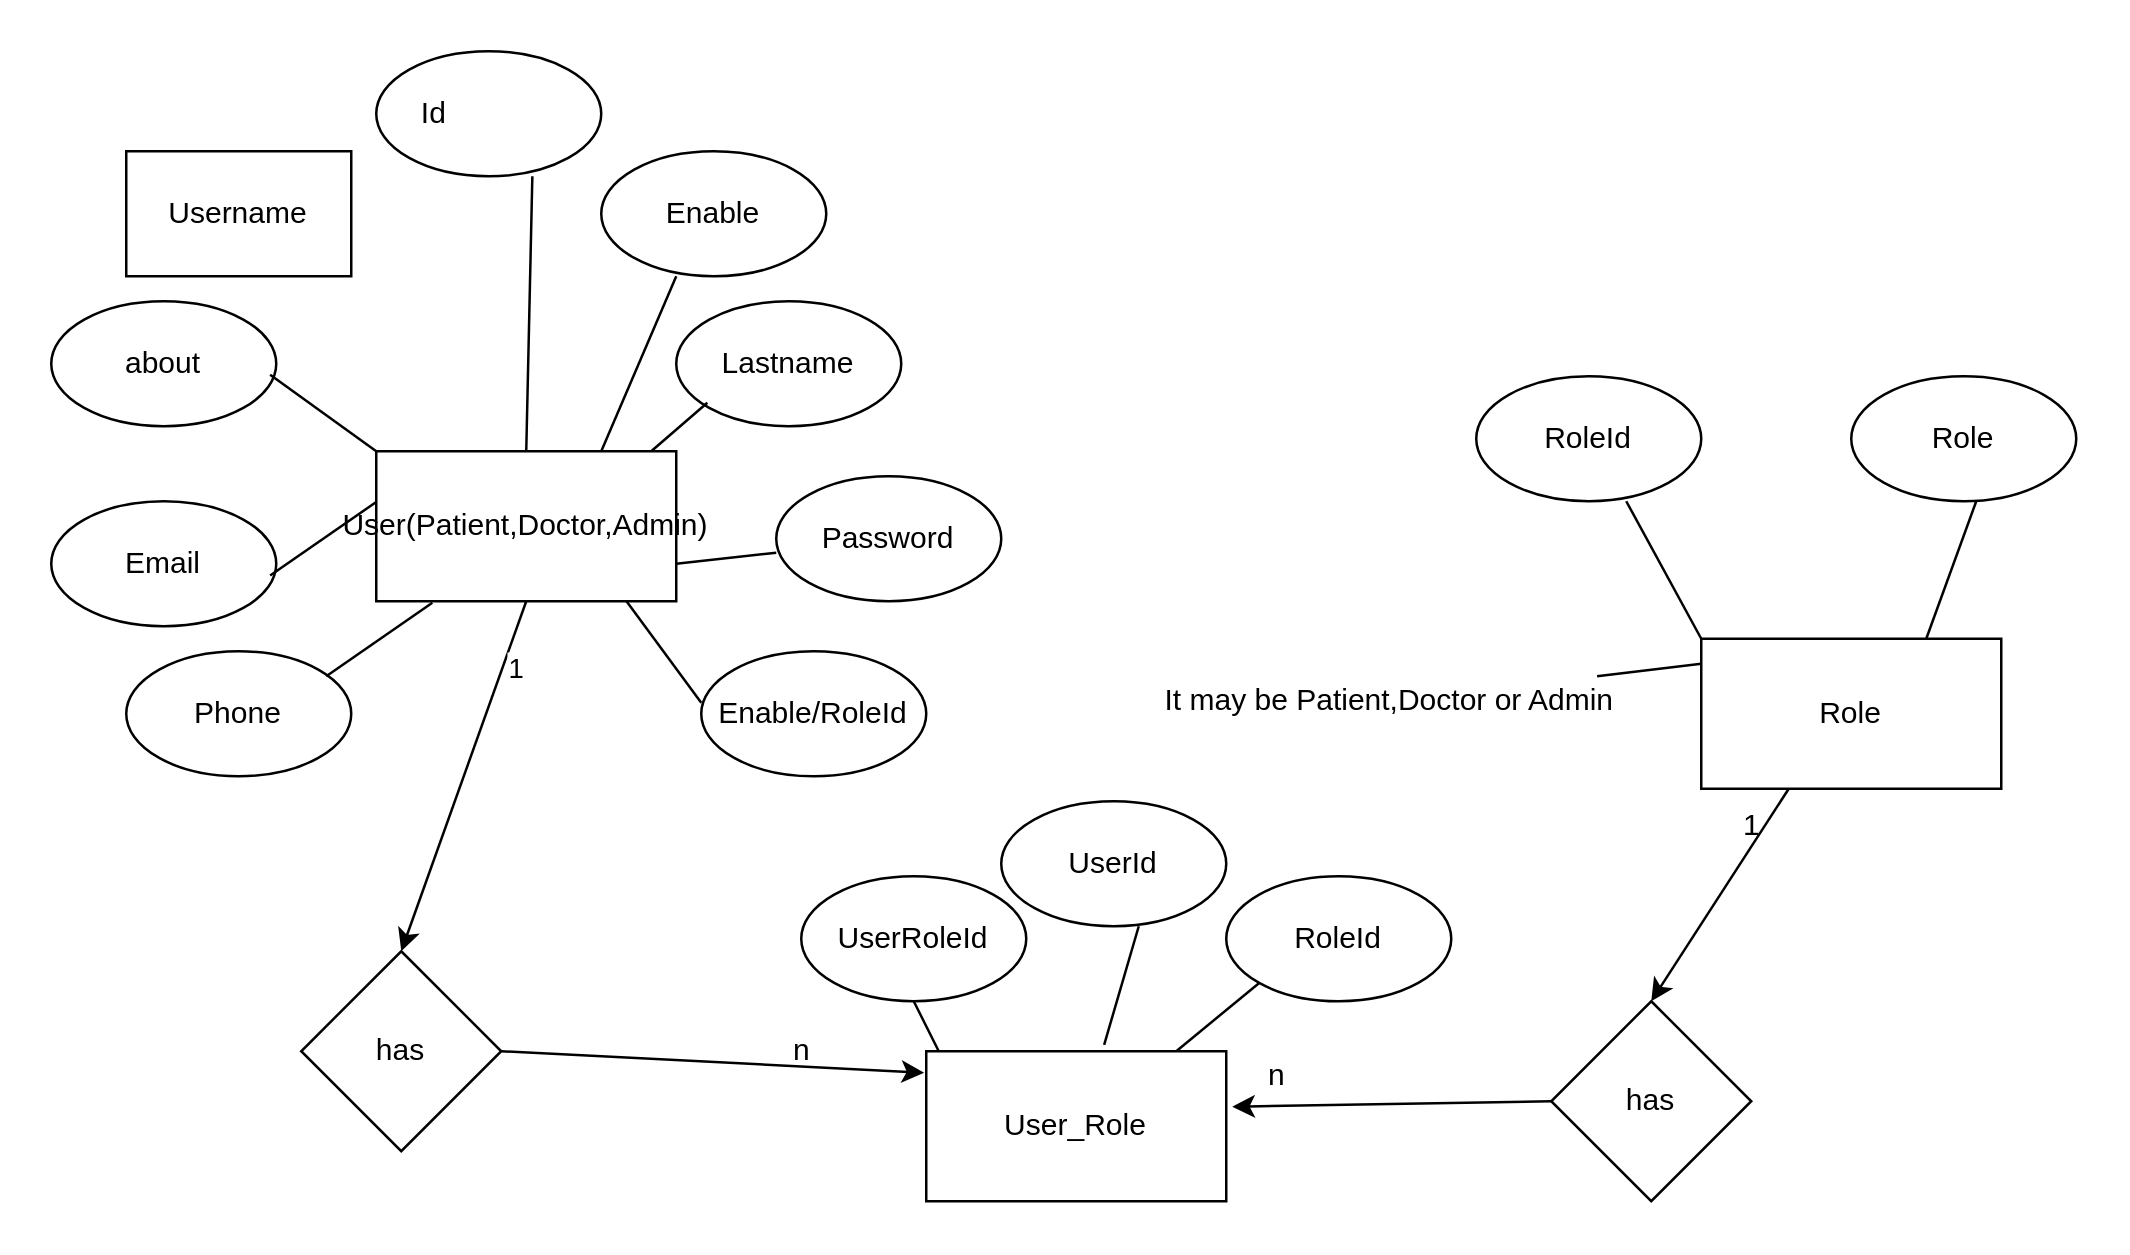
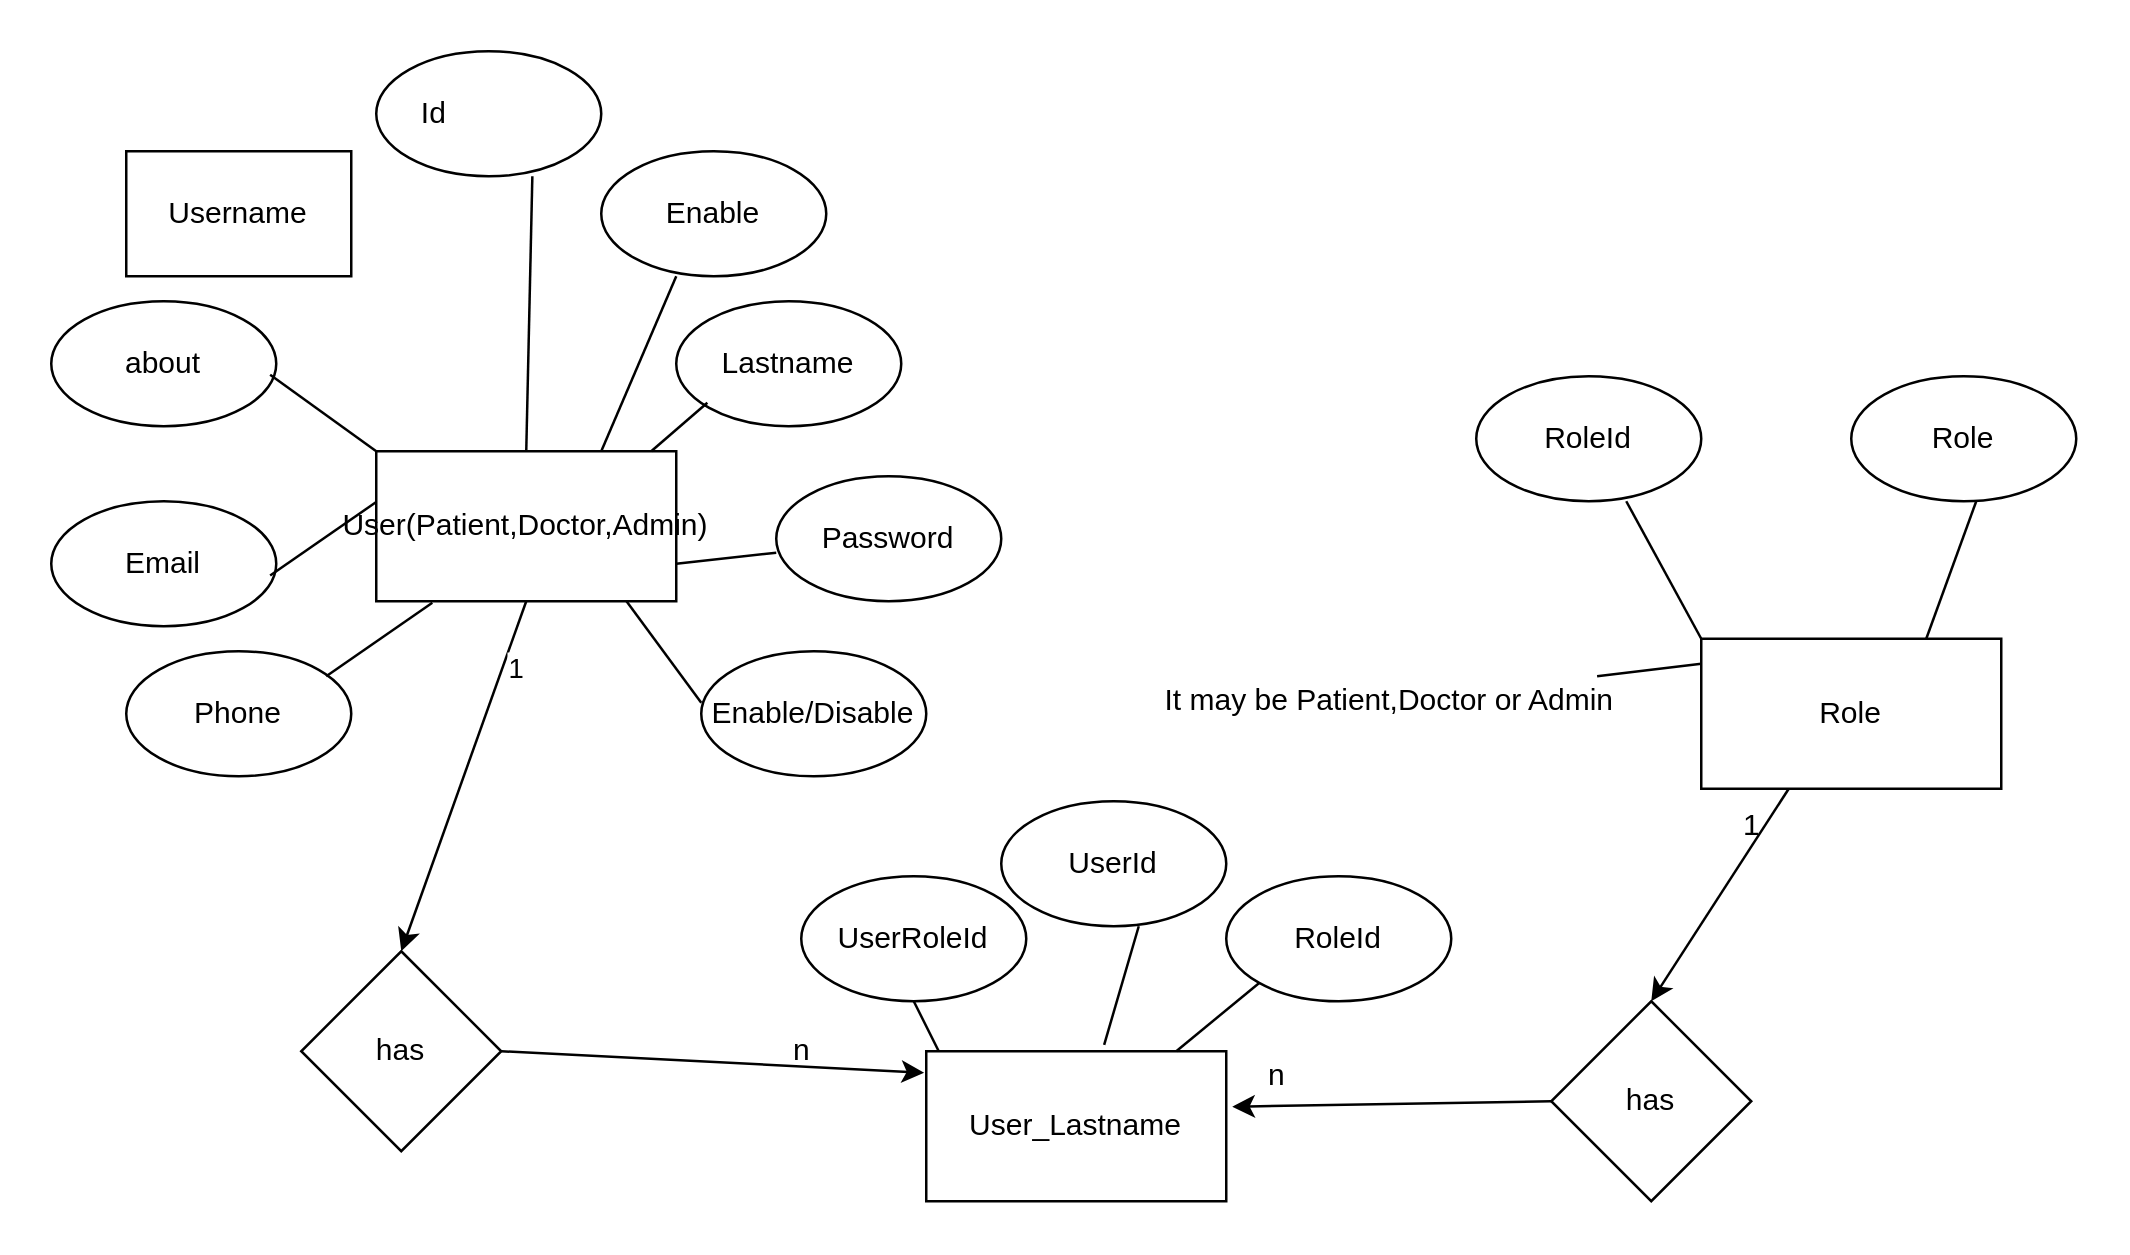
- <mxCell id="11" value="Enable/RoleId" style="ellipse;whiteSpace=wrap;html=1;" parent="1" vertex="1"><mxGeometry x="280" y="260" width="90" height="50" as="geometry" /></mxCell>
+ <mxCell id="11" value="Enable/Disable" style="ellipse;whiteSpace=wrap;html=1;" parent="1" vertex="1"><mxGeometry x="280" y="260" width="90" height="50" as="geometry" /></mxCell>
- <mxCell id="20" value="User_Role" style="rounded=0;whiteSpace=wrap;html=1;" parent="1" vertex="1"><mxGeometry x="370" y="420" width="120" height="60" as="geometry" /></mxCell>
+ <mxCell id="20" value="User_Lastname" style="rounded=0;whiteSpace=wrap;html=1;" parent="1" vertex="1"><mxGeometry x="370" y="420" width="120" height="60" as="geometry" /></mxCell>
